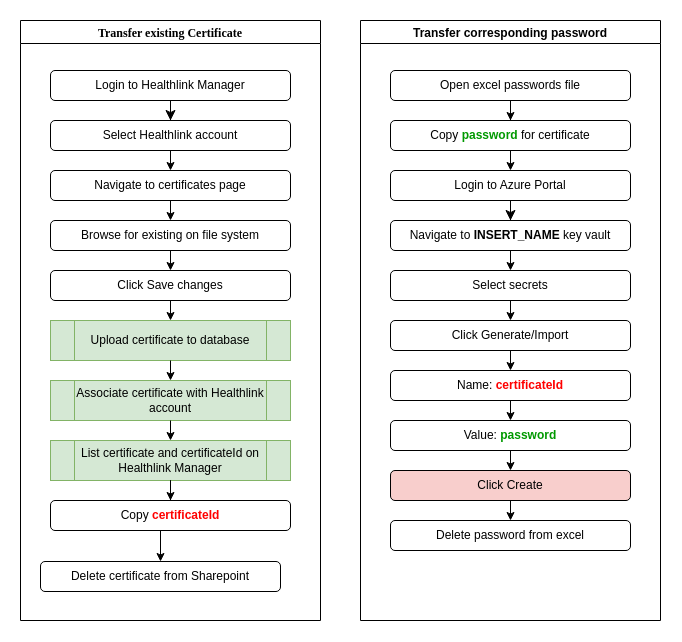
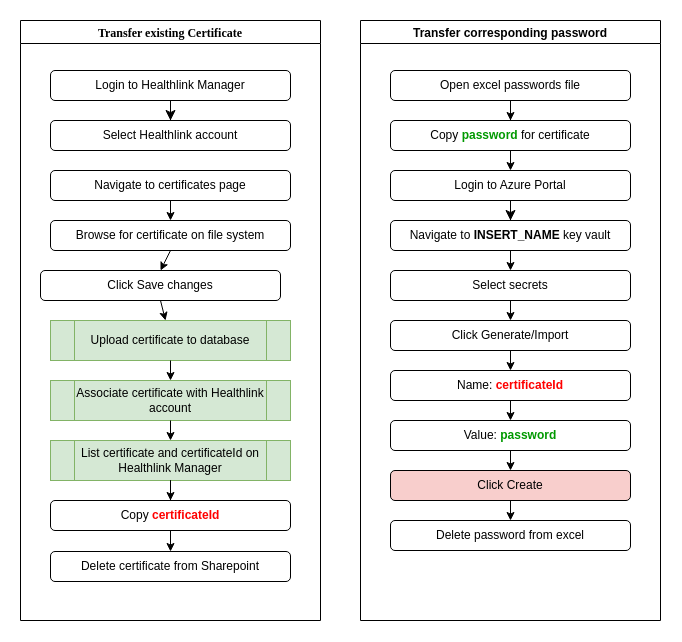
- <mxCell id="6" style="edgeStyle=none;rounded=0;orthogonalLoop=1;jettySize=auto;html=1;exitX=0.5;exitY=1;exitDx=0;exitDy=0;entryX=0.5;entryY=0;entryDx=0;entryDy=0;fontSize=30;" edge="1" parent="2" source="3" target="5"><mxGeometry relative="1" as="geometry" /></mxCell>
- <mxCell id="7" value="Browse for existing on file system" style="rounded=1;whiteSpace=wrap;html=1;fontSize=12;glass=0;strokeWidth=1;shadow=0;fontFamily=Helvetica;" parent="2" vertex="1"><mxGeometry x="30" y="200" width="240" height="30" as="geometry" /></mxCell>
+ <mxCell id="7" value="Browse for certificate on file system" style="rounded=1;whiteSpace=wrap;html=1;fontSize=12;glass=0;strokeWidth=1;shadow=0;fontFamily=Helvetica;" parent="2" vertex="1"><mxGeometry x="30" y="200" width="240" height="30" as="geometry" /></mxCell>
- <mxCell id="9" value="Click Save changes" style="rounded=1;whiteSpace=wrap;html=1;fontSize=12;glass=0;strokeWidth=1;shadow=0;fontFamily=Helvetica;" vertex="1" parent="2"><mxGeometry x="30" y="250" width="240" height="30" as="geometry" /></mxCell>
+ <mxCell id="9" value="Click Save changes" style="rounded=1;whiteSpace=wrap;html=1;fontSize=12;glass=0;strokeWidth=1;shadow=0;fontFamily=Helvetica;" vertex="1" parent="2"><mxGeometry x="20" y="250" width="240" height="30" as="geometry" /></mxCell>
- <mxCell id="21" value="Delete certificate from Sharepoint" style="rounded=1;whiteSpace=wrap;html=1;fontSize=12;glass=0;strokeWidth=1;shadow=0;fontFamily=Helvetica;" vertex="1" parent="2"><mxGeometry x="20" y="541" width="240" height="30" as="geometry" /></mxCell>
+ <mxCell id="21" value="Delete certificate from Sharepoint" style="rounded=1;whiteSpace=wrap;html=1;fontSize=12;glass=0;strokeWidth=1;shadow=0;fontFamily=Helvetica;" vertex="1" parent="2"><mxGeometry x="30" y="531" width="240" height="30" as="geometry" /></mxCell>
